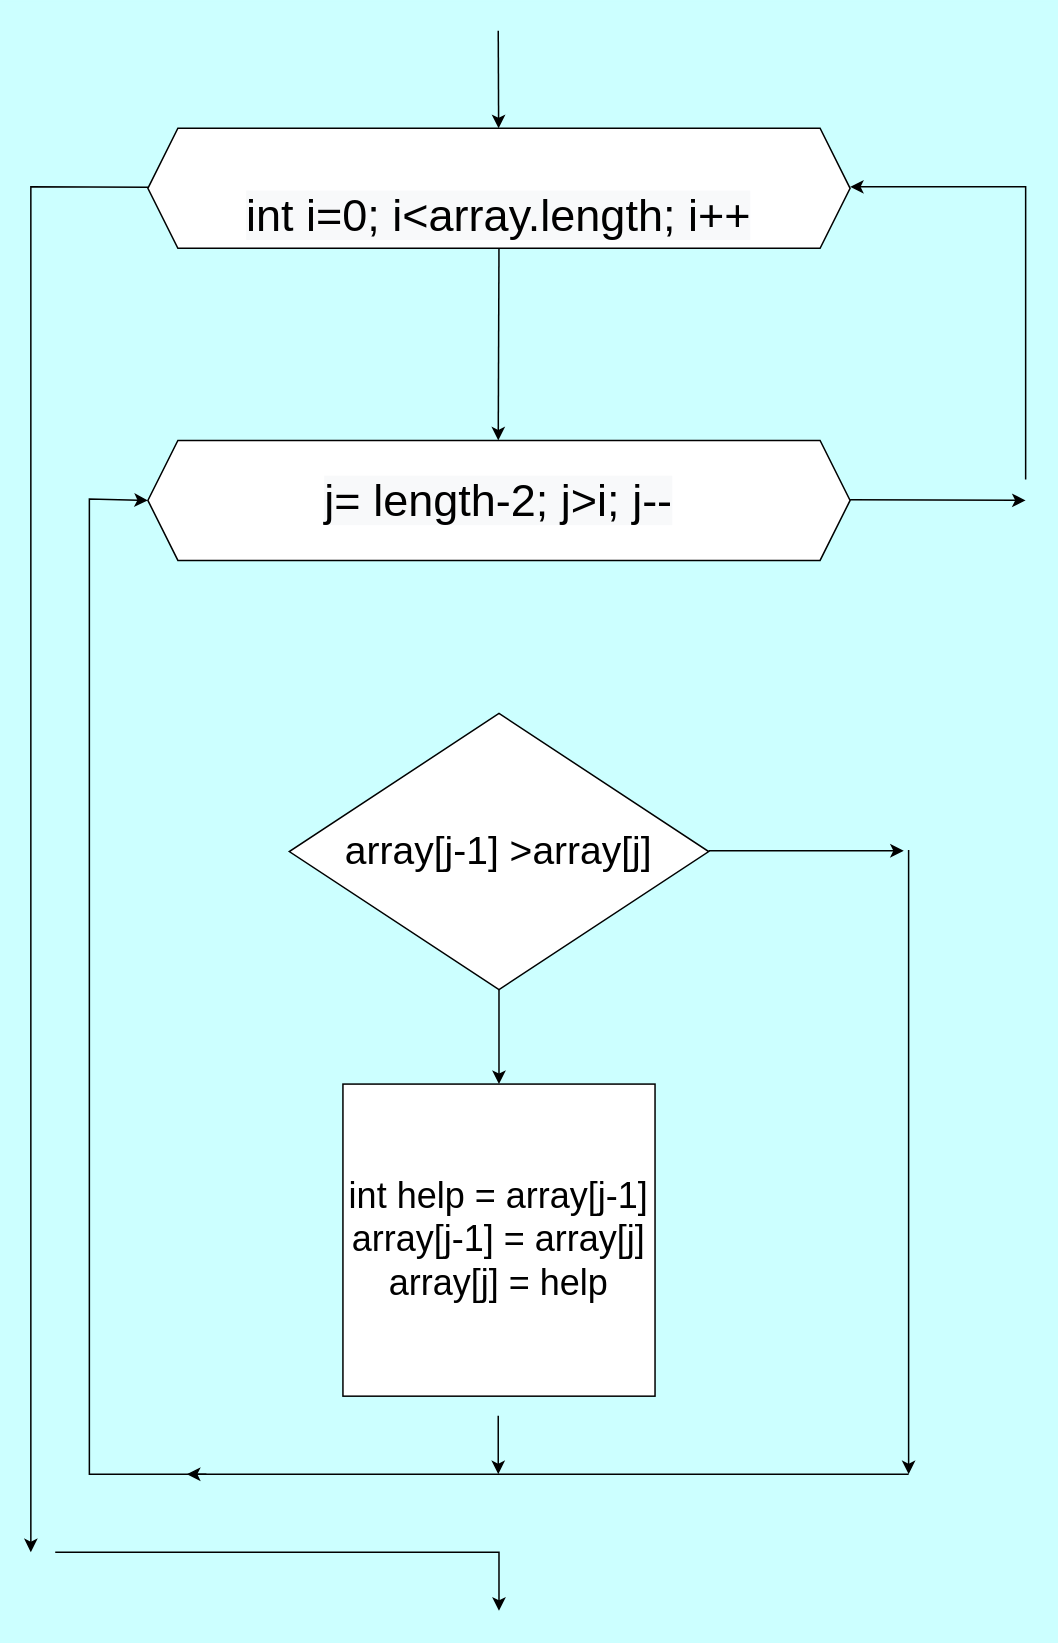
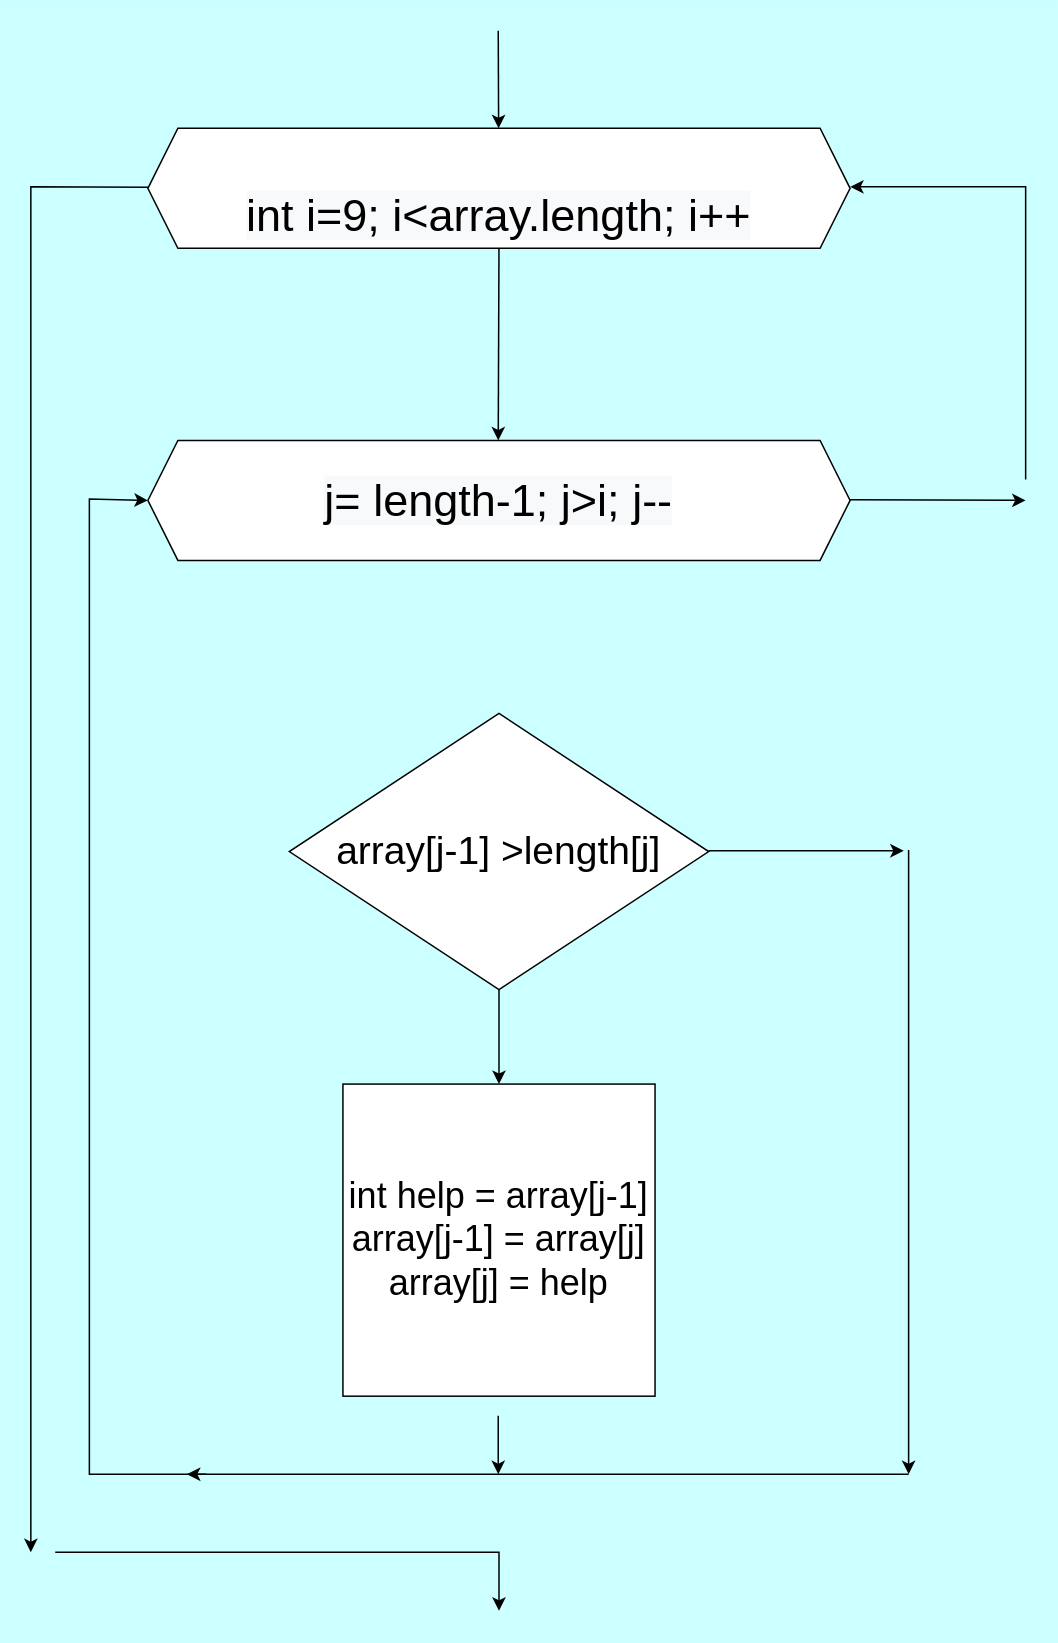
- <mxCell id="17" value="&lt;br&gt;&lt;span style=&quot;color: rgb(0, 0, 0); font-family: Helvetica; font-size: 30px; font-style: normal; font-variant-ligatures: normal; font-variant-caps: normal; font-weight: 400; letter-spacing: normal; orphans: 2; text-align: center; text-indent: 0px; text-transform: none; widows: 2; word-spacing: 0px; -webkit-text-stroke-width: 0px; background-color: rgb(248, 249, 250); text-decoration-thickness: initial; text-decoration-style: initial; text-decoration-color: initial; float: none; display: inline !important;&quot;&gt;int i=0; i&amp;lt;array.length; i++&lt;/span&gt;" style="shape=hexagon;perimeter=hexagonPerimeter2;whiteSpace=wrap;html=1;fixedSize=1;fontSize=30;" parent="1" vertex="1"><mxGeometry x="98" y="85" width="468" height="80" as="geometry" /></mxCell>
+ <mxCell id="17" value="&lt;br&gt;&lt;span style=&quot;color: rgb(0, 0, 0); font-family: Helvetica; font-size: 30px; font-style: normal; font-variant-ligatures: normal; font-variant-caps: normal; font-weight: 400; letter-spacing: normal; orphans: 2; text-align: center; text-indent: 0px; text-transform: none; widows: 2; word-spacing: 0px; -webkit-text-stroke-width: 0px; background-color: rgb(248, 249, 250); text-decoration-thickness: initial; text-decoration-style: initial; text-decoration-color: initial; float: none; display: inline !important;&quot;&gt;int i=9; i&amp;lt;array.length; i++&lt;/span&gt;" style="shape=hexagon;perimeter=hexagonPerimeter2;whiteSpace=wrap;html=1;fixedSize=1;fontSize=30;" parent="1" vertex="1"><mxGeometry x="98" y="85" width="468" height="80" as="geometry" /></mxCell>
- <mxCell id="18" value="&lt;br&gt;&lt;span style=&quot;color: rgb(0, 0, 0); font-family: Helvetica; font-size: 30px; font-style: normal; font-variant-ligatures: normal; font-variant-caps: normal; font-weight: 400; letter-spacing: normal; orphans: 2; text-align: center; text-indent: 0px; text-transform: none; widows: 2; word-spacing: 0px; -webkit-text-stroke-width: 0px; background-color: rgb(248, 249, 250); text-decoration-thickness: initial; text-decoration-style: initial; text-decoration-color: initial; float: none; display: inline !important;&quot;&gt;j= length-2; j&amp;gt;i; j--&lt;br&gt;&lt;br&gt;&lt;/span&gt;" style="shape=hexagon;perimeter=hexagonPerimeter2;whiteSpace=wrap;html=1;fixedSize=1;fontSize=30;" parent="1" vertex="1"><mxGeometry x="98" y="293" width="468" height="80" as="geometry" /></mxCell>
+ <mxCell id="18" value="&lt;br&gt;&lt;span style=&quot;color: rgb(0, 0, 0); font-family: Helvetica; font-size: 30px; font-style: normal; font-variant-ligatures: normal; font-variant-caps: normal; font-weight: 400; letter-spacing: normal; orphans: 2; text-align: center; text-indent: 0px; text-transform: none; widows: 2; word-spacing: 0px; -webkit-text-stroke-width: 0px; background-color: rgb(248, 249, 250); text-decoration-thickness: initial; text-decoration-style: initial; text-decoration-color: initial; float: none; display: inline !important;&quot;&gt;j= length-1; j&amp;gt;i; j--&lt;br&gt;&lt;br&gt;&lt;/span&gt;" style="shape=hexagon;perimeter=hexagonPerimeter2;whiteSpace=wrap;html=1;fixedSize=1;fontSize=30;" parent="1" vertex="1"><mxGeometry x="98" y="293" width="468" height="80" as="geometry" /></mxCell>
- <mxCell id="7" value="&lt;span style=&quot;font-size: 26px;&quot;&gt;array[j-1] &amp;gt;array[j]&lt;/span&gt;" style="rhombus;whiteSpace=wrap;html=1;fontSize=23;" parent="1" vertex="1"><mxGeometry x="192.25" y="475" width="279.5" height="184" as="geometry" /></mxCell>
+ <mxCell id="7" value="&lt;span style=&quot;font-size: 26px;&quot;&gt;array[j-1] &amp;gt;length[j]&lt;/span&gt;" style="rhombus;whiteSpace=wrap;html=1;fontSize=23;" parent="1" vertex="1"><mxGeometry x="192.25" y="475" width="279.5" height="184" as="geometry" /></mxCell>
